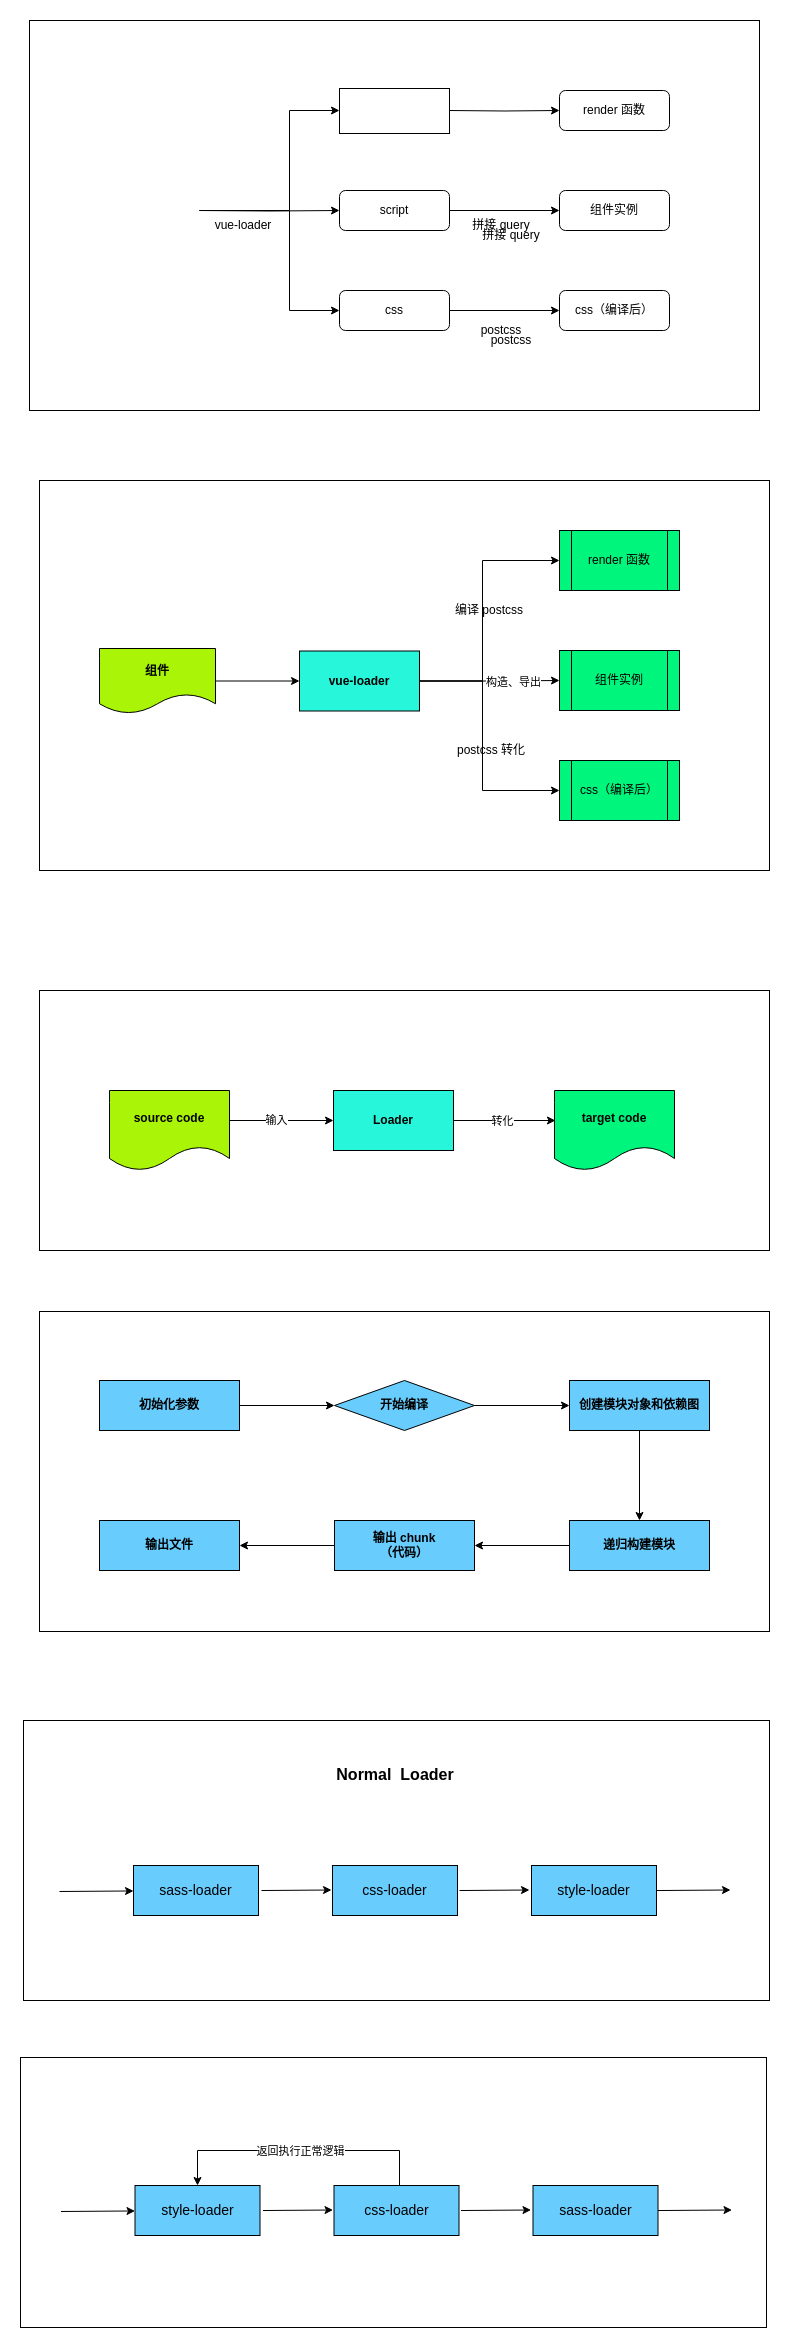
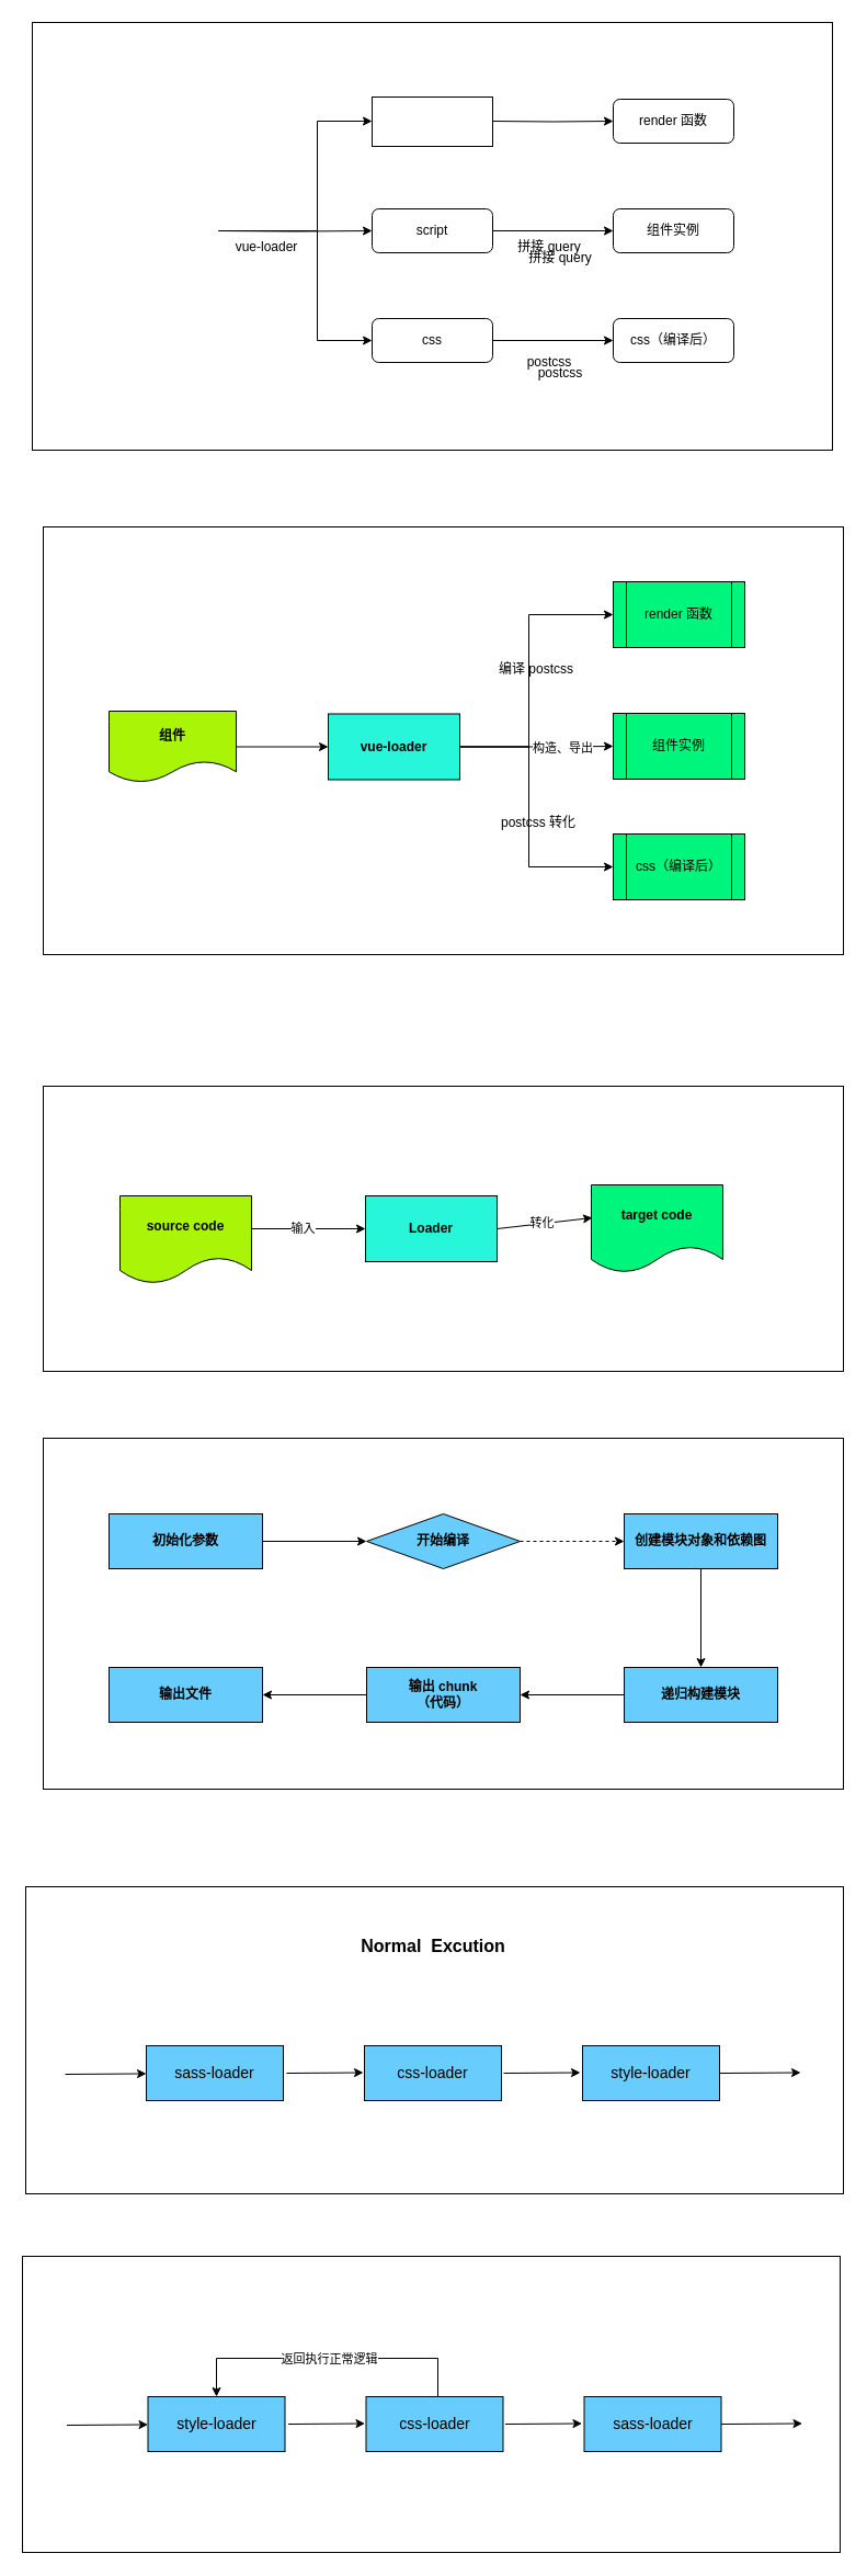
- <mxCell id="40" value="&lt;b&gt;target code&lt;/b&gt;" style="shape=document;whiteSpace=wrap;html=1;boundedLbl=1;fillColor=#00F57C;" parent="1" vertex="1"><mxGeometry x="554" y="1090" width="120" height="80" as="geometry" /></mxCell>
+ <mxCell id="40" value="&lt;b&gt;target code&lt;/b&gt;" style="shape=document;whiteSpace=wrap;html=1;boundedLbl=1;fillColor=#00F57C;" parent="1" vertex="1"><mxGeometry x="539" y="1080" width="120" height="80" as="geometry" /></mxCell>
- <mxCell id="46" style="edgeStyle=orthogonalEdgeStyle;rounded=0;orthogonalLoop=1;jettySize=auto;html=1;exitX=1;exitY=0.5;exitDx=0;exitDy=0;" parent="1" source="47" target="43" edge="1"><mxGeometry relative="1" as="geometry" /></mxCell>
+ <mxCell id="46" style="edgeStyle=orthogonalEdgeStyle;rounded=0;orthogonalLoop=1;jettySize=auto;html=1;exitX=1;exitY=0.5;exitDx=0;exitDy=0;dashed=1;" parent="1" source="47" target="43" edge="1"><mxGeometry relative="1" as="geometry" /></mxCell>
- <mxCell id="54" value="&lt;b&gt;&lt;font style=&quot;font-size: 16px&quot;&gt;Normal&amp;nbsp; Loader&lt;/font&gt;&lt;/b&gt;" style="text;html=1;strokeColor=none;fillColor=none;align=center;verticalAlign=middle;whiteSpace=wrap;rounded=0;" parent="1" vertex="1"><mxGeometry x="274.5" y="1764" width="240" height="20" as="geometry" /></mxCell>
+ <mxCell id="54" value="&lt;b&gt;&lt;font style=&quot;font-size: 16px&quot;&gt;Normal&amp;nbsp; Excution&lt;/font&gt;&lt;/b&gt;" style="text;html=1;strokeColor=none;fillColor=none;align=center;verticalAlign=middle;whiteSpace=wrap;rounded=0;" parent="1" vertex="1"><mxGeometry x="274.5" y="1764" width="240" height="20" as="geometry" /></mxCell>
